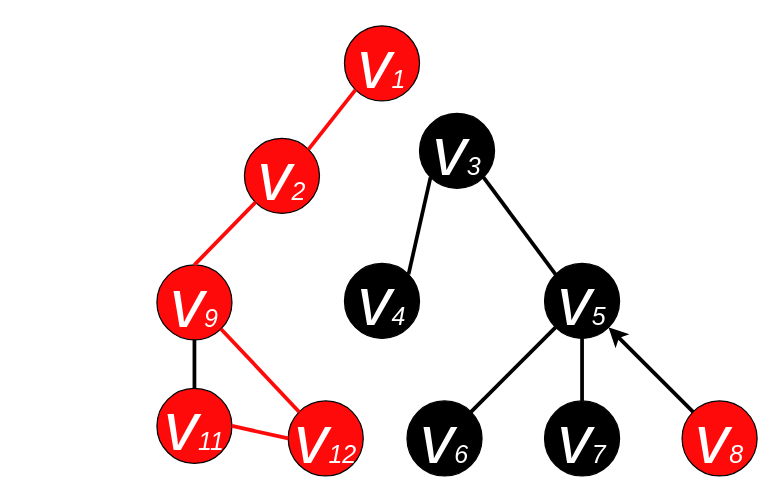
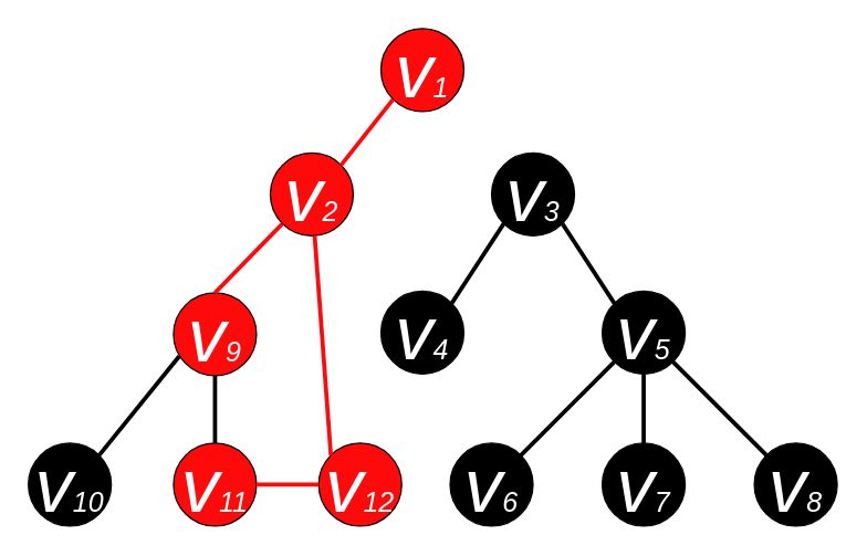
- <mxCell id="4" value="&lt;i&gt;&lt;font style=&quot;&quot; color=&quot;#ffffff&quot;&gt;&lt;font style=&quot;font-size: 55px;&quot;&gt;v&lt;/font&gt;&lt;font style=&quot;font-size: 20px;&quot;&gt;3&lt;/font&gt;&lt;/font&gt;&lt;/i&gt;" style="ellipse;whiteSpace=wrap;html=1;aspect=fixed;fillColor=#000000;" parent="1" vertex="1"><mxGeometry x="335" y="90" width="60" height="60" as="geometry" /></mxCell>
+ <mxCell id="4" value="&lt;i&gt;&lt;font style=&quot;&quot; color=&quot;#ffffff&quot;&gt;&lt;font style=&quot;font-size: 55px;&quot;&gt;v&lt;/font&gt;&lt;font style=&quot;font-size: 20px;&quot;&gt;3&lt;/font&gt;&lt;/font&gt;&lt;/i&gt;" style="ellipse;whiteSpace=wrap;html=1;aspect=fixed;fillColor=#000000;" parent="1" vertex="1"><mxGeometry x="355" y="110" width="60" height="60" as="geometry" /></mxCell>
- <mxCell id="15" value="" style="endArrow=classic;html=1;rounded=0;fontSize=20;fontColor=#FFFFFF;entryX=1;entryY=1;entryDx=0;entryDy=0;exitX=0;exitY=0;exitDx=0;exitDy=0;strokeWidth=3;" parent="1" source="9" target="6" edge="1"><mxGeometry width="50" height="50" relative="1" as="geometry"><mxPoint x="395" y="220" as="sourcePoint" /><mxPoint x="445" y="170" as="targetPoint" /></mxGeometry></mxCell>
+ <mxCell id="15" value="" style="endArrow=none;html=1;rounded=0;fontSize=20;fontColor=#FFFFFF;entryX=1;entryY=1;entryDx=0;entryDy=0;exitX=0;exitY=0;exitDx=0;exitDy=0;strokeWidth=3;" parent="1" source="9" target="6" edge="1"><mxGeometry width="50" height="50" relative="1" as="geometry"><mxPoint x="395" y="220" as="sourcePoint" /><mxPoint x="445" y="170" as="targetPoint" /></mxGeometry></mxCell>
+ <mxCell id="20" value="" style="endArrow=none;html=1;rounded=0;fontSize=20;fontColor=#FFFFFF;entryX=0.069;entryY=0.764;entryDx=0;entryDy=0;exitX=0;exitY=0;exitDx=0;exitDy=0;strokeWidth=3;entryPerimeter=0;" parent="1" source="18" edge="1" target="16"><mxGeometry width="50" height="50" relative="1" as="geometry"><mxPoint x="85" y="208.79" as="sourcePoint" /><mxPoint x="133.787" y="250.003" as="targetPoint" /></mxGeometry></mxCell>
- <mxCell id="22" value="" style="endArrow=none;html=1;rounded=0;fontSize=20;fontColor=#FFFFFF;entryX=1;entryY=1;entryDx=0;entryDy=0;exitX=0;exitY=0;exitDx=0;exitDy=0;strokeWidth=3;strokeColor=#FF0A0A;" parent="1" source="19" edge="1" target="16"><mxGeometry width="50" height="50" relative="1" as="geometry"><mxPoint x="85" y="208.79" as="sourcePoint" /><mxPoint x="176.213" y="250.003" as="targetPoint" /></mxGeometry></mxCell>
+ <mxCell id="22" value="" style="endArrow=none;html=1;rounded=0;fontSize=20;fontColor=#FFFFFF;exitX=0;exitY=0;exitDx=0;exitDy=0;strokeWidth=3;strokeColor=#FF0A0A;" parent="1" source="19" edge="1" target="3"><mxGeometry width="50" height="50" relative="1" as="geometry"><mxPoint x="85" y="208.79" as="sourcePoint" /><mxPoint x="176.213" y="250.003" as="targetPoint" /></mxGeometry></mxCell>
- <mxCell id="17" value="&lt;i&gt;&lt;font style=&quot;&quot; color=&quot;#ffffff&quot;&gt;&lt;font style=&quot;font-size: 55px;&quot;&gt;v&lt;/font&gt;&lt;font style=&quot;font-size: 20px;&quot;&gt;11&lt;/font&gt;&lt;/font&gt;&lt;/i&gt;" style="ellipse;whiteSpace=wrap;html=1;aspect=fixed;fillColor=#FF0A0A;" parent="1" vertex="1"><mxGeometry x="125" y="310" width="60" height="60" as="geometry" /></mxCell>
+ <mxCell id="17" value="&lt;i&gt;&lt;font style=&quot;&quot; color=&quot;#ffffff&quot;&gt;&lt;font style=&quot;font-size: 55px;&quot;&gt;v&lt;/font&gt;&lt;font style=&quot;font-size: 20px;&quot;&gt;11&lt;/font&gt;&lt;/font&gt;&lt;/i&gt;" style="ellipse;whiteSpace=wrap;html=1;aspect=fixed;fillColor=#FF0A0A;" parent="1" vertex="1"><mxGeometry x="125" y="320" width="60" height="60" as="geometry" /></mxCell>
+ <mxCell id="18" value="&lt;i&gt;&lt;font style=&quot;&quot; color=&quot;#ffffff&quot;&gt;&lt;font style=&quot;font-size: 55px;&quot;&gt;v&lt;/font&gt;&lt;font style=&quot;font-size: 20px;&quot;&gt;10&lt;/font&gt;&lt;/font&gt;&lt;/i&gt;" style="ellipse;whiteSpace=wrap;html=1;aspect=fixed;fillColor=#000000;direction=south;" parent="1" vertex="1"><mxGeometry x="20" y="320" width="60" height="60" as="geometry" /></mxCell>
- <mxCell id="9" value="&lt;i&gt;&lt;font style=&quot;&quot; color=&quot;#ffffff&quot;&gt;&lt;font style=&quot;font-size: 55px;&quot;&gt;v&lt;/font&gt;&lt;font style=&quot;font-size: 20px;&quot;&gt;8&lt;/font&gt;&lt;/font&gt;&lt;/i&gt;" style="ellipse;whiteSpace=wrap;html=1;aspect=fixed;fillColor=#ff0a0a;" parent="1" vertex="1"><mxGeometry x="545" y="320" width="60" height="60" as="geometry" /></mxCell>
+ <mxCell id="9" value="&lt;i&gt;&lt;font style=&quot;&quot; color=&quot;#ffffff&quot;&gt;&lt;font style=&quot;font-size: 55px;&quot;&gt;v&lt;/font&gt;&lt;font style=&quot;font-size: 20px;&quot;&gt;8&lt;/font&gt;&lt;/font&gt;&lt;/i&gt;" style="ellipse;whiteSpace=wrap;html=1;aspect=fixed;fillColor=#000000;" parent="1" vertex="1"><mxGeometry x="545" y="320" width="60" height="60" as="geometry" /></mxCell>
